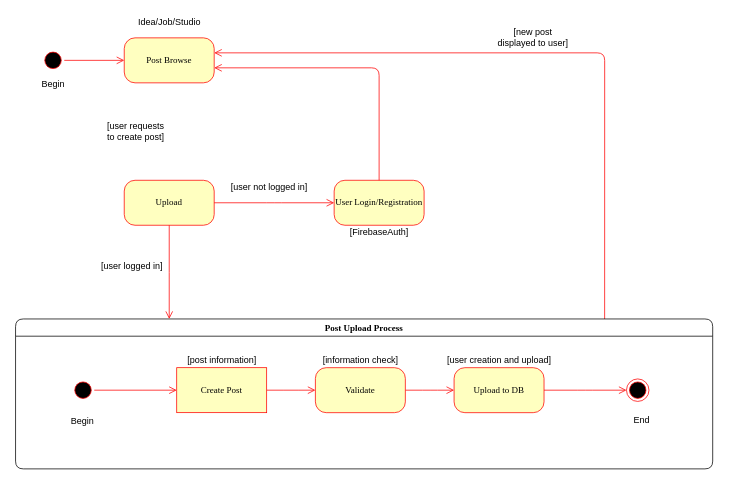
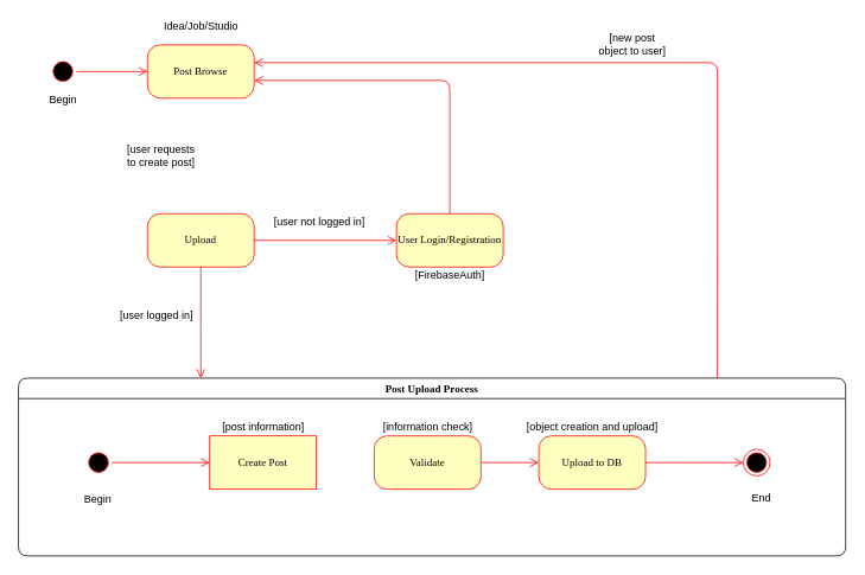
- <mxCell id="32" value="[new post&lt;br&gt;displayed to user]" style="text;html=1;align=center;verticalAlign=middle;resizable=0;points=[];autosize=1;" vertex="1" parent="1"><mxGeometry x="655" y="35" width="110" height="30" as="geometry" /></mxCell>
+ <mxCell id="32" value="[new post&lt;br&gt;object to user]" style="text;html=1;align=center;verticalAlign=middle;resizable=0;points=[];autosize=1;" vertex="1" parent="1"><mxGeometry x="655" y="35" width="110" height="30" as="geometry" /></mxCell>
- <mxCell id="20" value="[user creation and upload]" style="text;html=1;align=center;verticalAlign=middle;resizable=0;points=[];autosize=1;" vertex="1" parent="6"><mxGeometry x="565" y="45" width="160" height="20" as="geometry" /></mxCell>
+ <mxCell id="20" value="[object creation and upload]" style="text;html=1;align=center;verticalAlign=middle;resizable=0;points=[];autosize=1;" vertex="1" parent="6"><mxGeometry x="565" y="45" width="160" height="20" as="geometry" /></mxCell>
- <mxCell id="7" style="edgeStyle=elbowEdgeStyle;html=1;labelBackgroundColor=none;endArrow=open;endSize=8;strokeColor=#ff0000;fontFamily=Verdana;fontSize=12;align=left;" parent="6" source="8" target="13" edge="1"><mxGeometry relative="1" as="geometry" /></mxCell>
